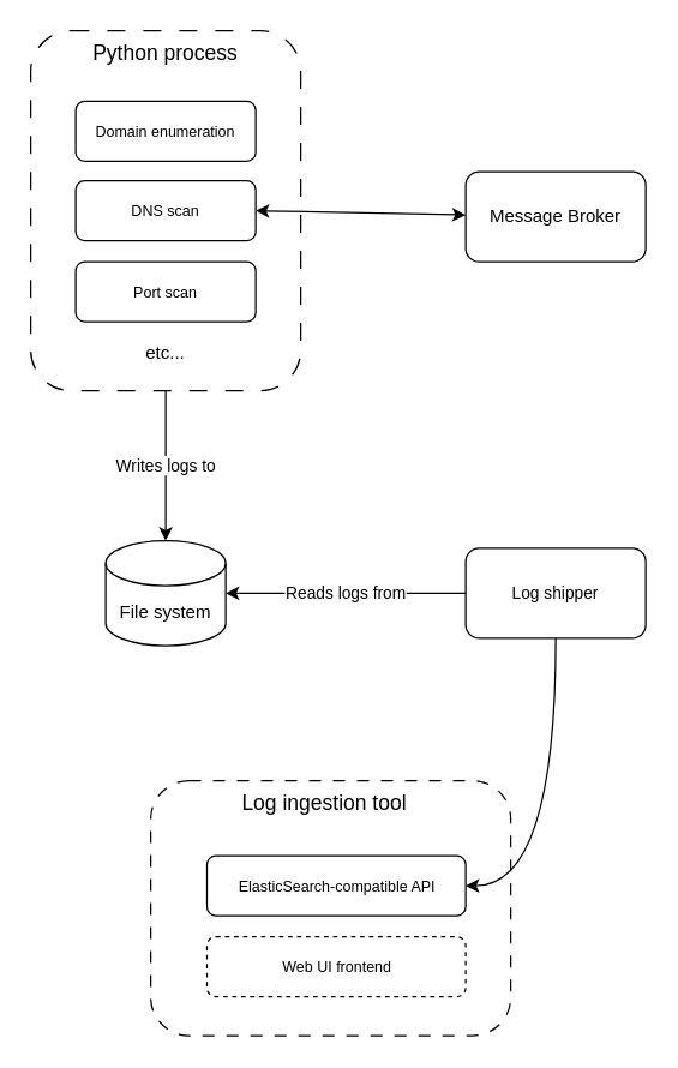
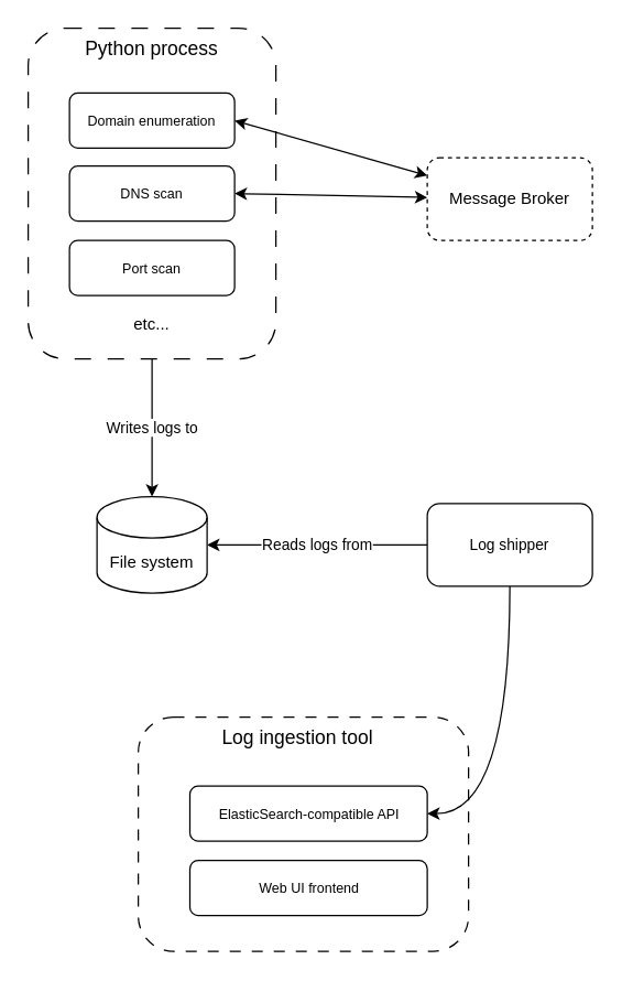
+ <mxCell id="5" style="rounded=0;orthogonalLoop=1;jettySize=auto;html=1;exitX=1;exitY=0.5;exitDx=0;exitDy=0;strokeColor=default;startArrow=classic;startFill=1;" edge="1" parent="1" source="6" target="10"><mxGeometry relative="1" as="geometry" /></mxCell>
- <mxCell id="10" value="Message Broker" style="rounded=1;whiteSpace=wrap;html=1;" vertex="1" parent="1"><mxGeometry x="310" y="114" width="120" height="60" as="geometry" /></mxCell>
+ <mxCell id="10" value="Message Broker" style="rounded=1;whiteSpace=wrap;html=1;dashed=1;" vertex="1" parent="1"><mxGeometry x="310" y="114" width="120" height="60" as="geometry" /></mxCell>
- <mxCell id="18" value="Web UI frontend" style="rounded=1;whiteSpace=wrap;html=1;fontFamily=Helvetica;fontSize=10;fontColor=default;dashed=1;" vertex="1" parent="1"><mxGeometry x="137.5" y="624" width="172.5" height="40" as="geometry" /></mxCell>
+ <mxCell id="18" value="Web UI frontend" style="rounded=1;whiteSpace=wrap;html=1;fontFamily=Helvetica;fontSize=10;fontColor=default;" vertex="1" parent="1"><mxGeometry x="137.5" y="624" width="172.5" height="40" as="geometry" /></mxCell>
